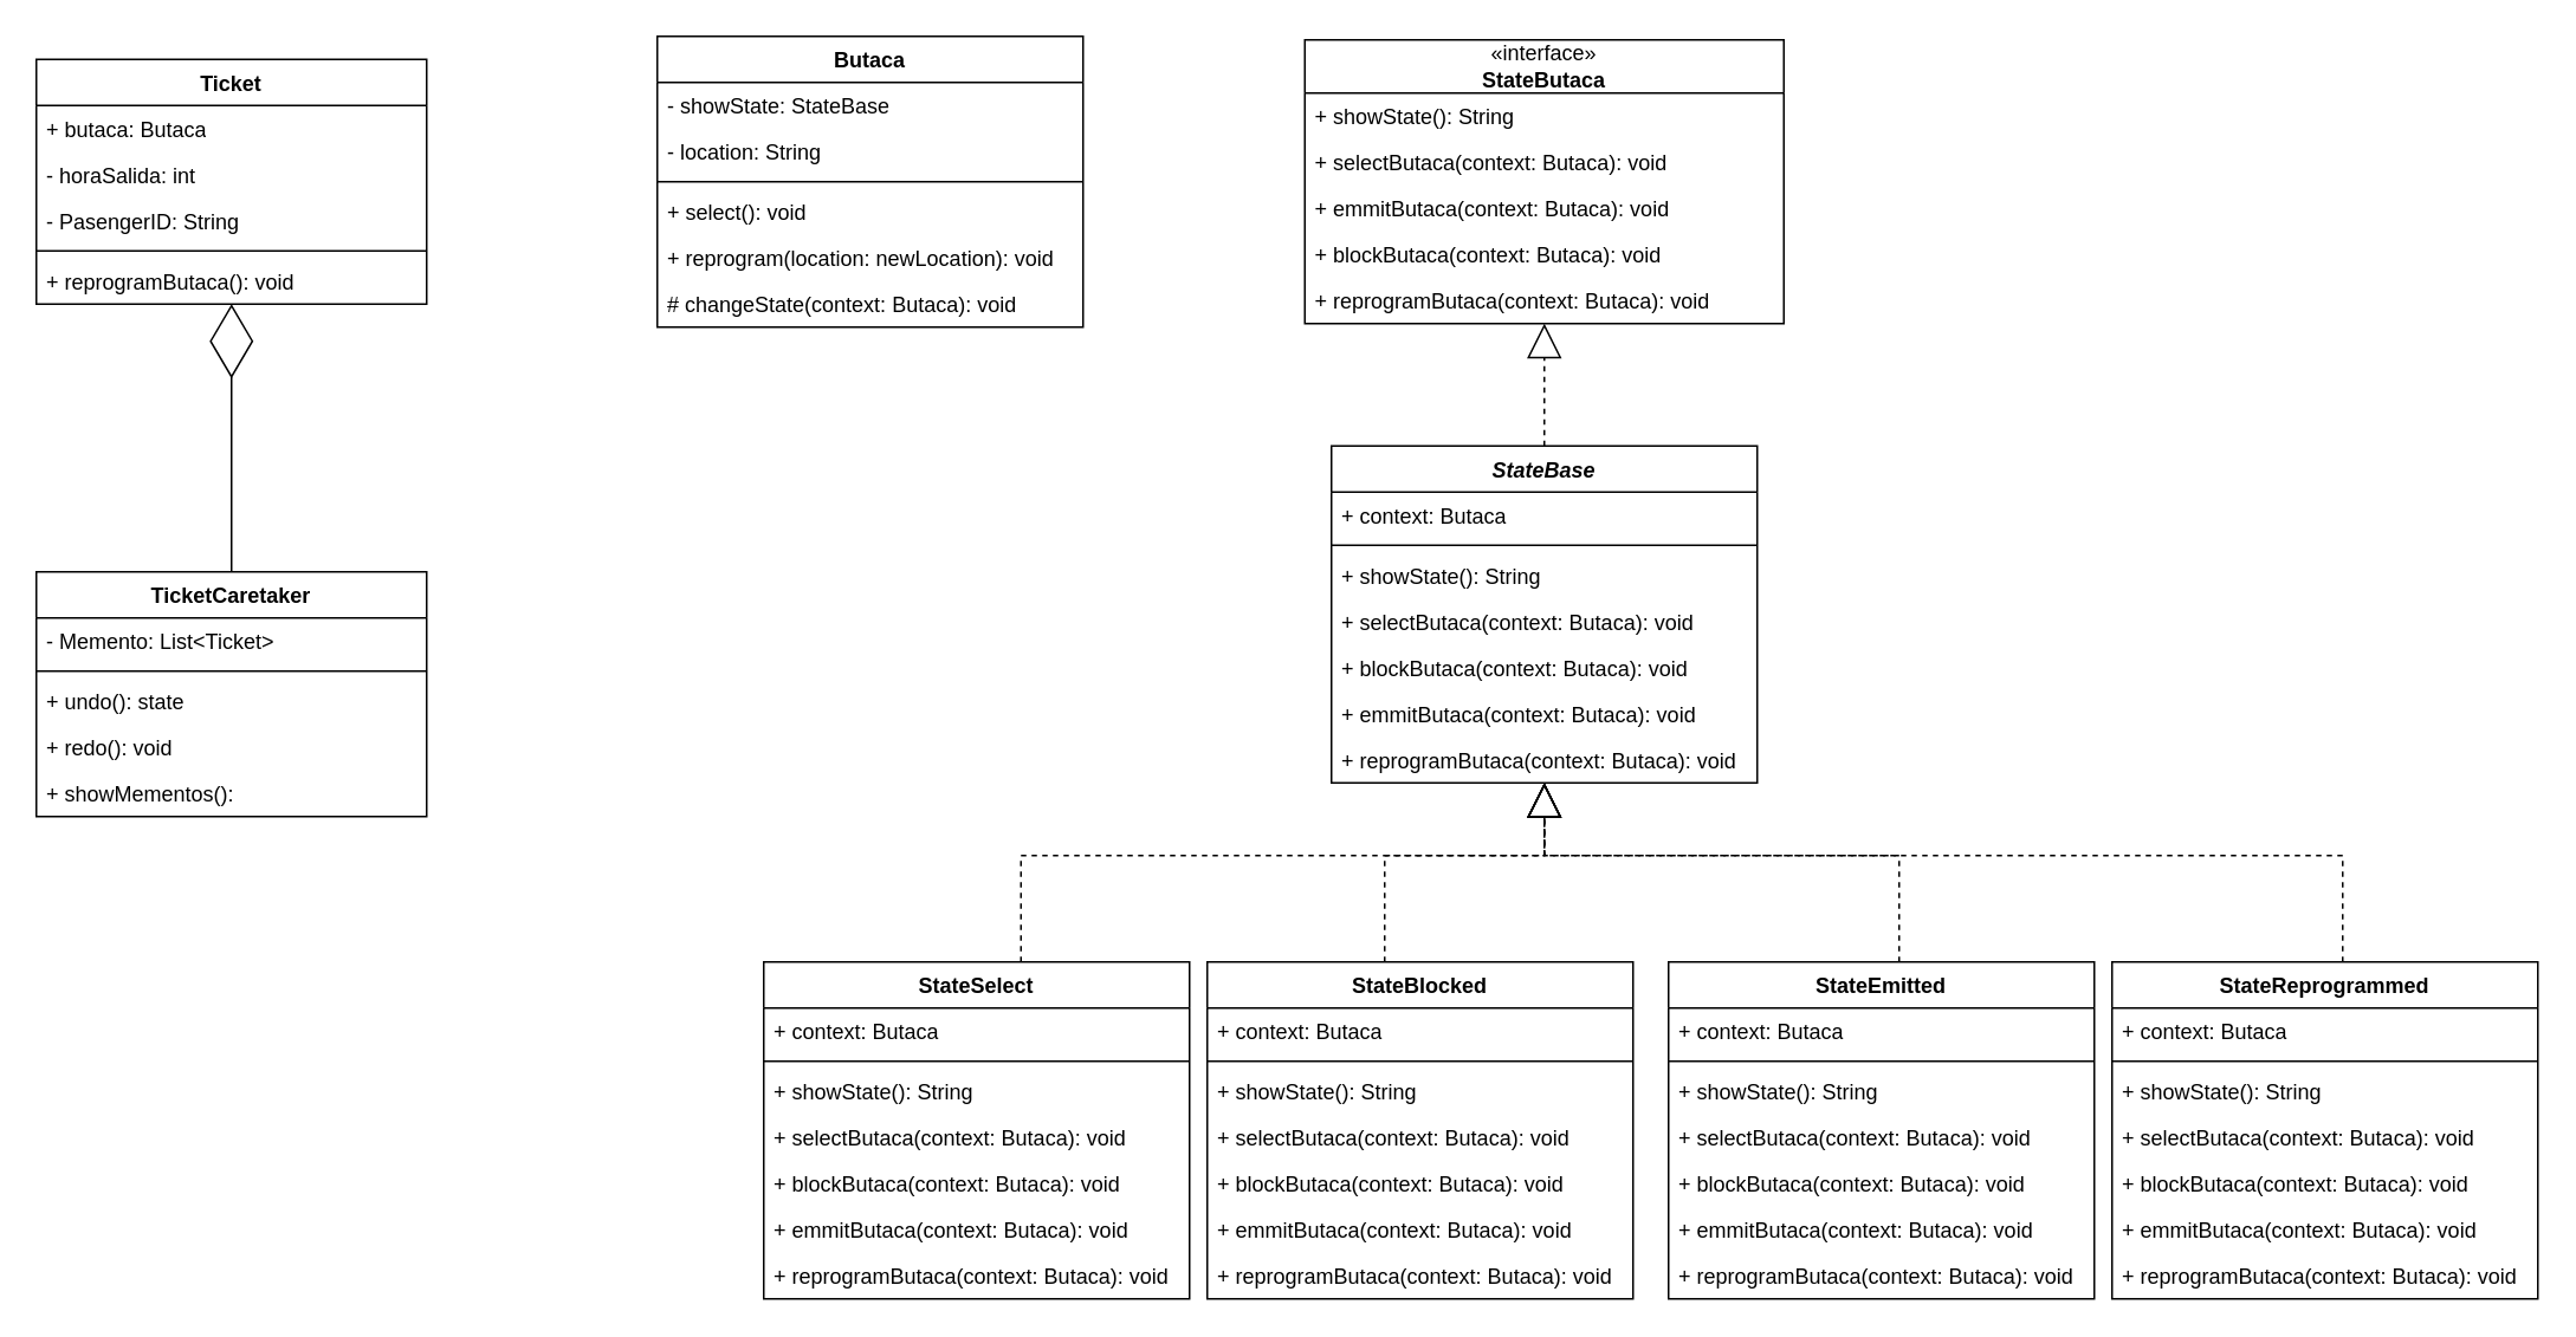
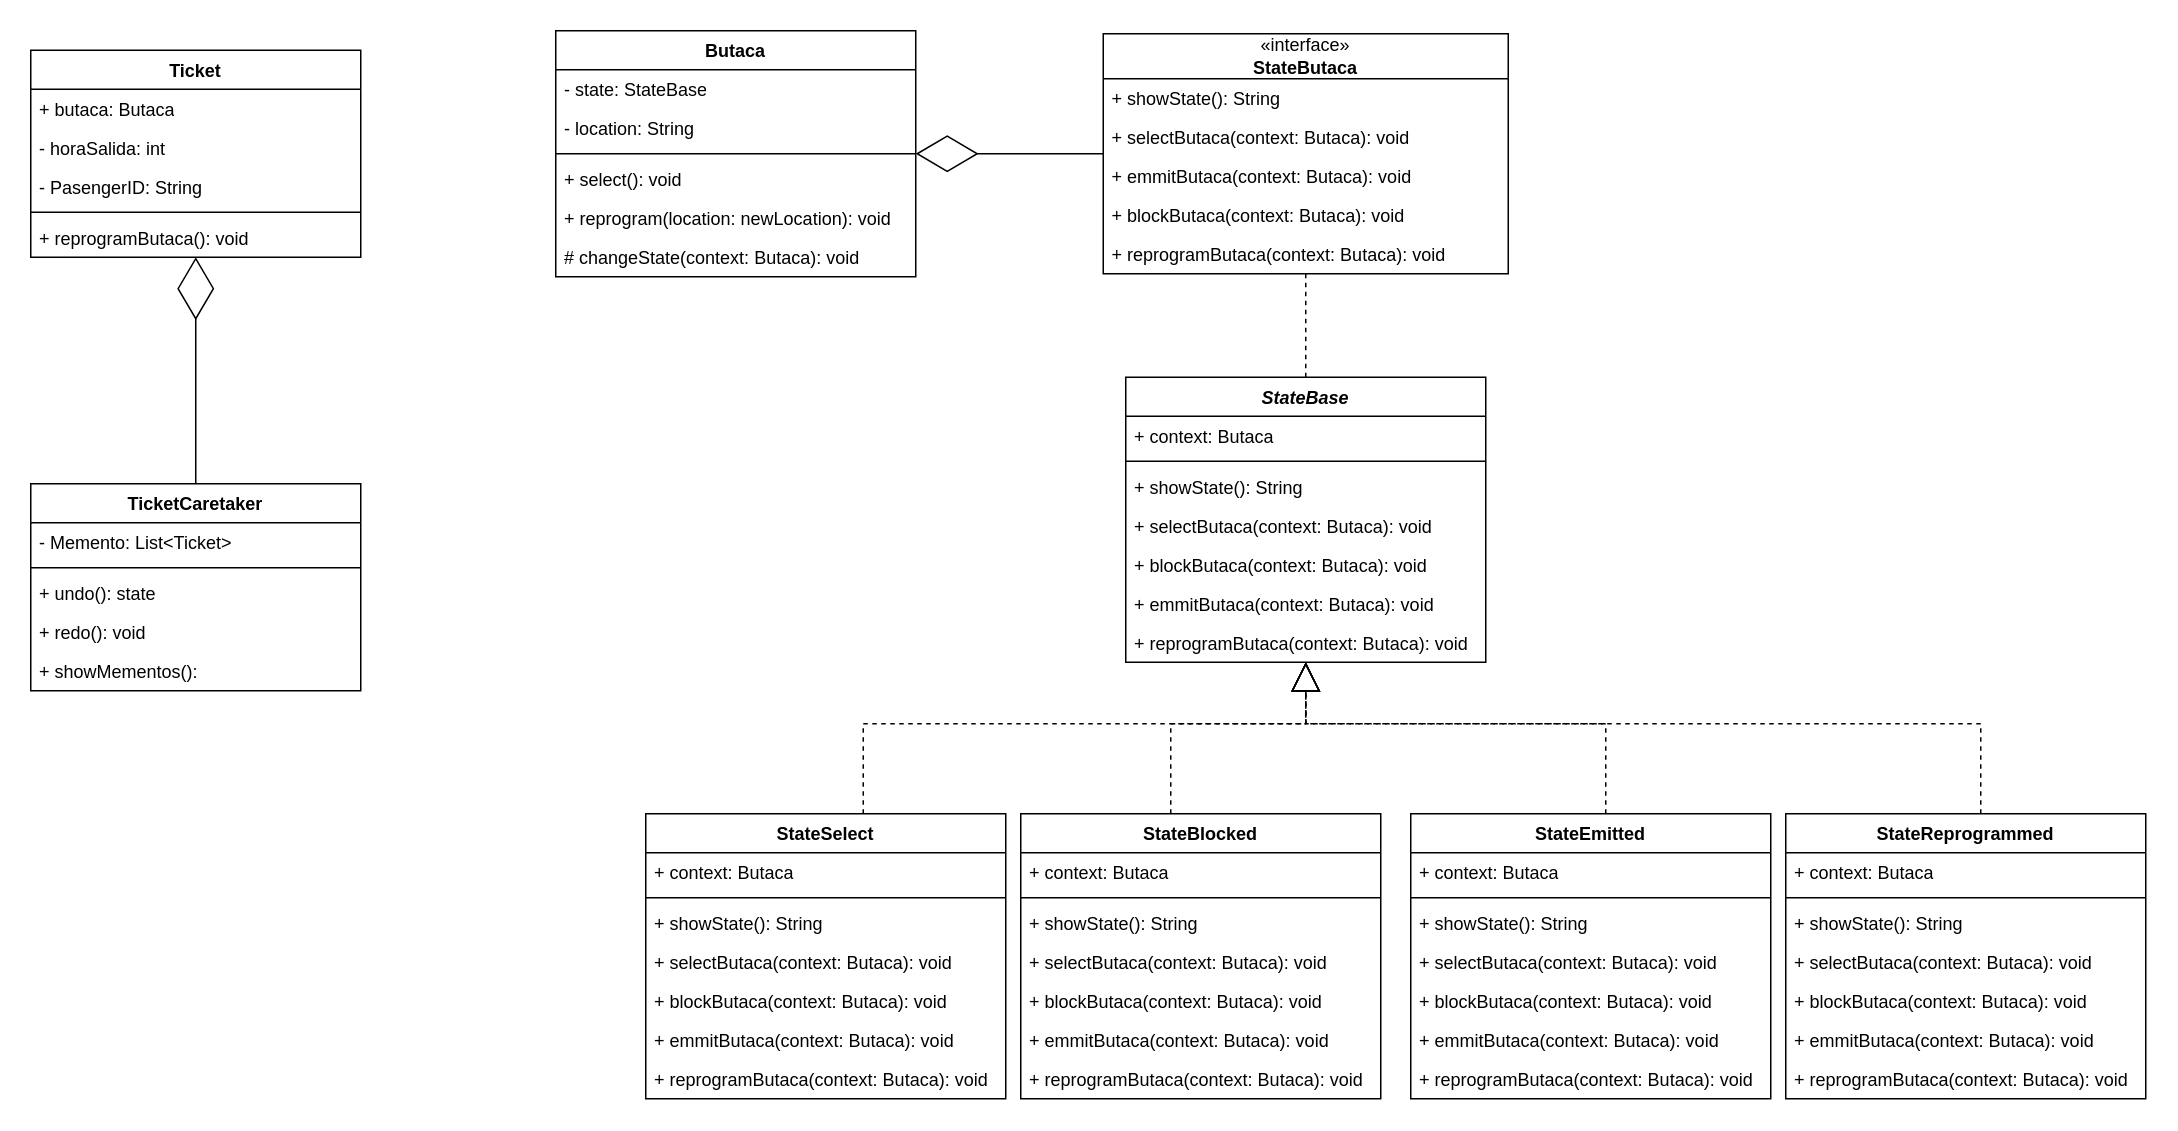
- <mxCell id="17" value="- showState: StateBase" style="text;strokeColor=none;fillColor=none;align=left;verticalAlign=top;spacingLeft=4;spacingRight=4;overflow=hidden;rotatable=0;points=[[0,0.5],[1,0.5]];portConstraint=eastwest;whiteSpace=wrap;html=1;" vertex="1" parent="16"><mxGeometry y="26" width="240" height="26" as="geometry" /></mxCell>
+ <mxCell id="17" value="- state: StateBase" style="text;strokeColor=none;fillColor=none;align=left;verticalAlign=top;spacingLeft=4;spacingRight=4;overflow=hidden;rotatable=0;points=[[0,0.5],[1,0.5]];portConstraint=eastwest;whiteSpace=wrap;html=1;" vertex="1" parent="16"><mxGeometry y="26" width="240" height="26" as="geometry" /></mxCell>
+ <mxCell id="28" value="" style="endArrow=diamondThin;endFill=0;endSize=39;html=1;rounded=0;edgeStyle=orthogonalEdgeStyle;" edge="1" parent="1" source="2" target="16"><mxGeometry width="160" relative="1" as="geometry"><mxPoint x="710" y="62" as="sourcePoint" /><mxPoint x="800" y="222" as="targetPoint" /></mxGeometry></mxCell>
- <mxCell id="23" value="" style="endArrow=block;dashed=1;endFill=0;endSize=17;html=1;rounded=0;" edge="1" parent="1" source="8" target="2"><mxGeometry width="160" relative="1" as="geometry"><mxPoint x="700" y="252" as="sourcePoint" /><mxPoint x="860" y="252" as="targetPoint" /></mxGeometry></mxCell>
+ <mxCell id="23" value="" style="endArrow=none;dashed=1;endFill=0;endSize=17;html=1;rounded=0;" edge="1" parent="1" source="8" target="2"><mxGeometry width="160" relative="1" as="geometry"><mxPoint x="700" y="252" as="sourcePoint" /><mxPoint x="860" y="252" as="targetPoint" /></mxGeometry></mxCell>
